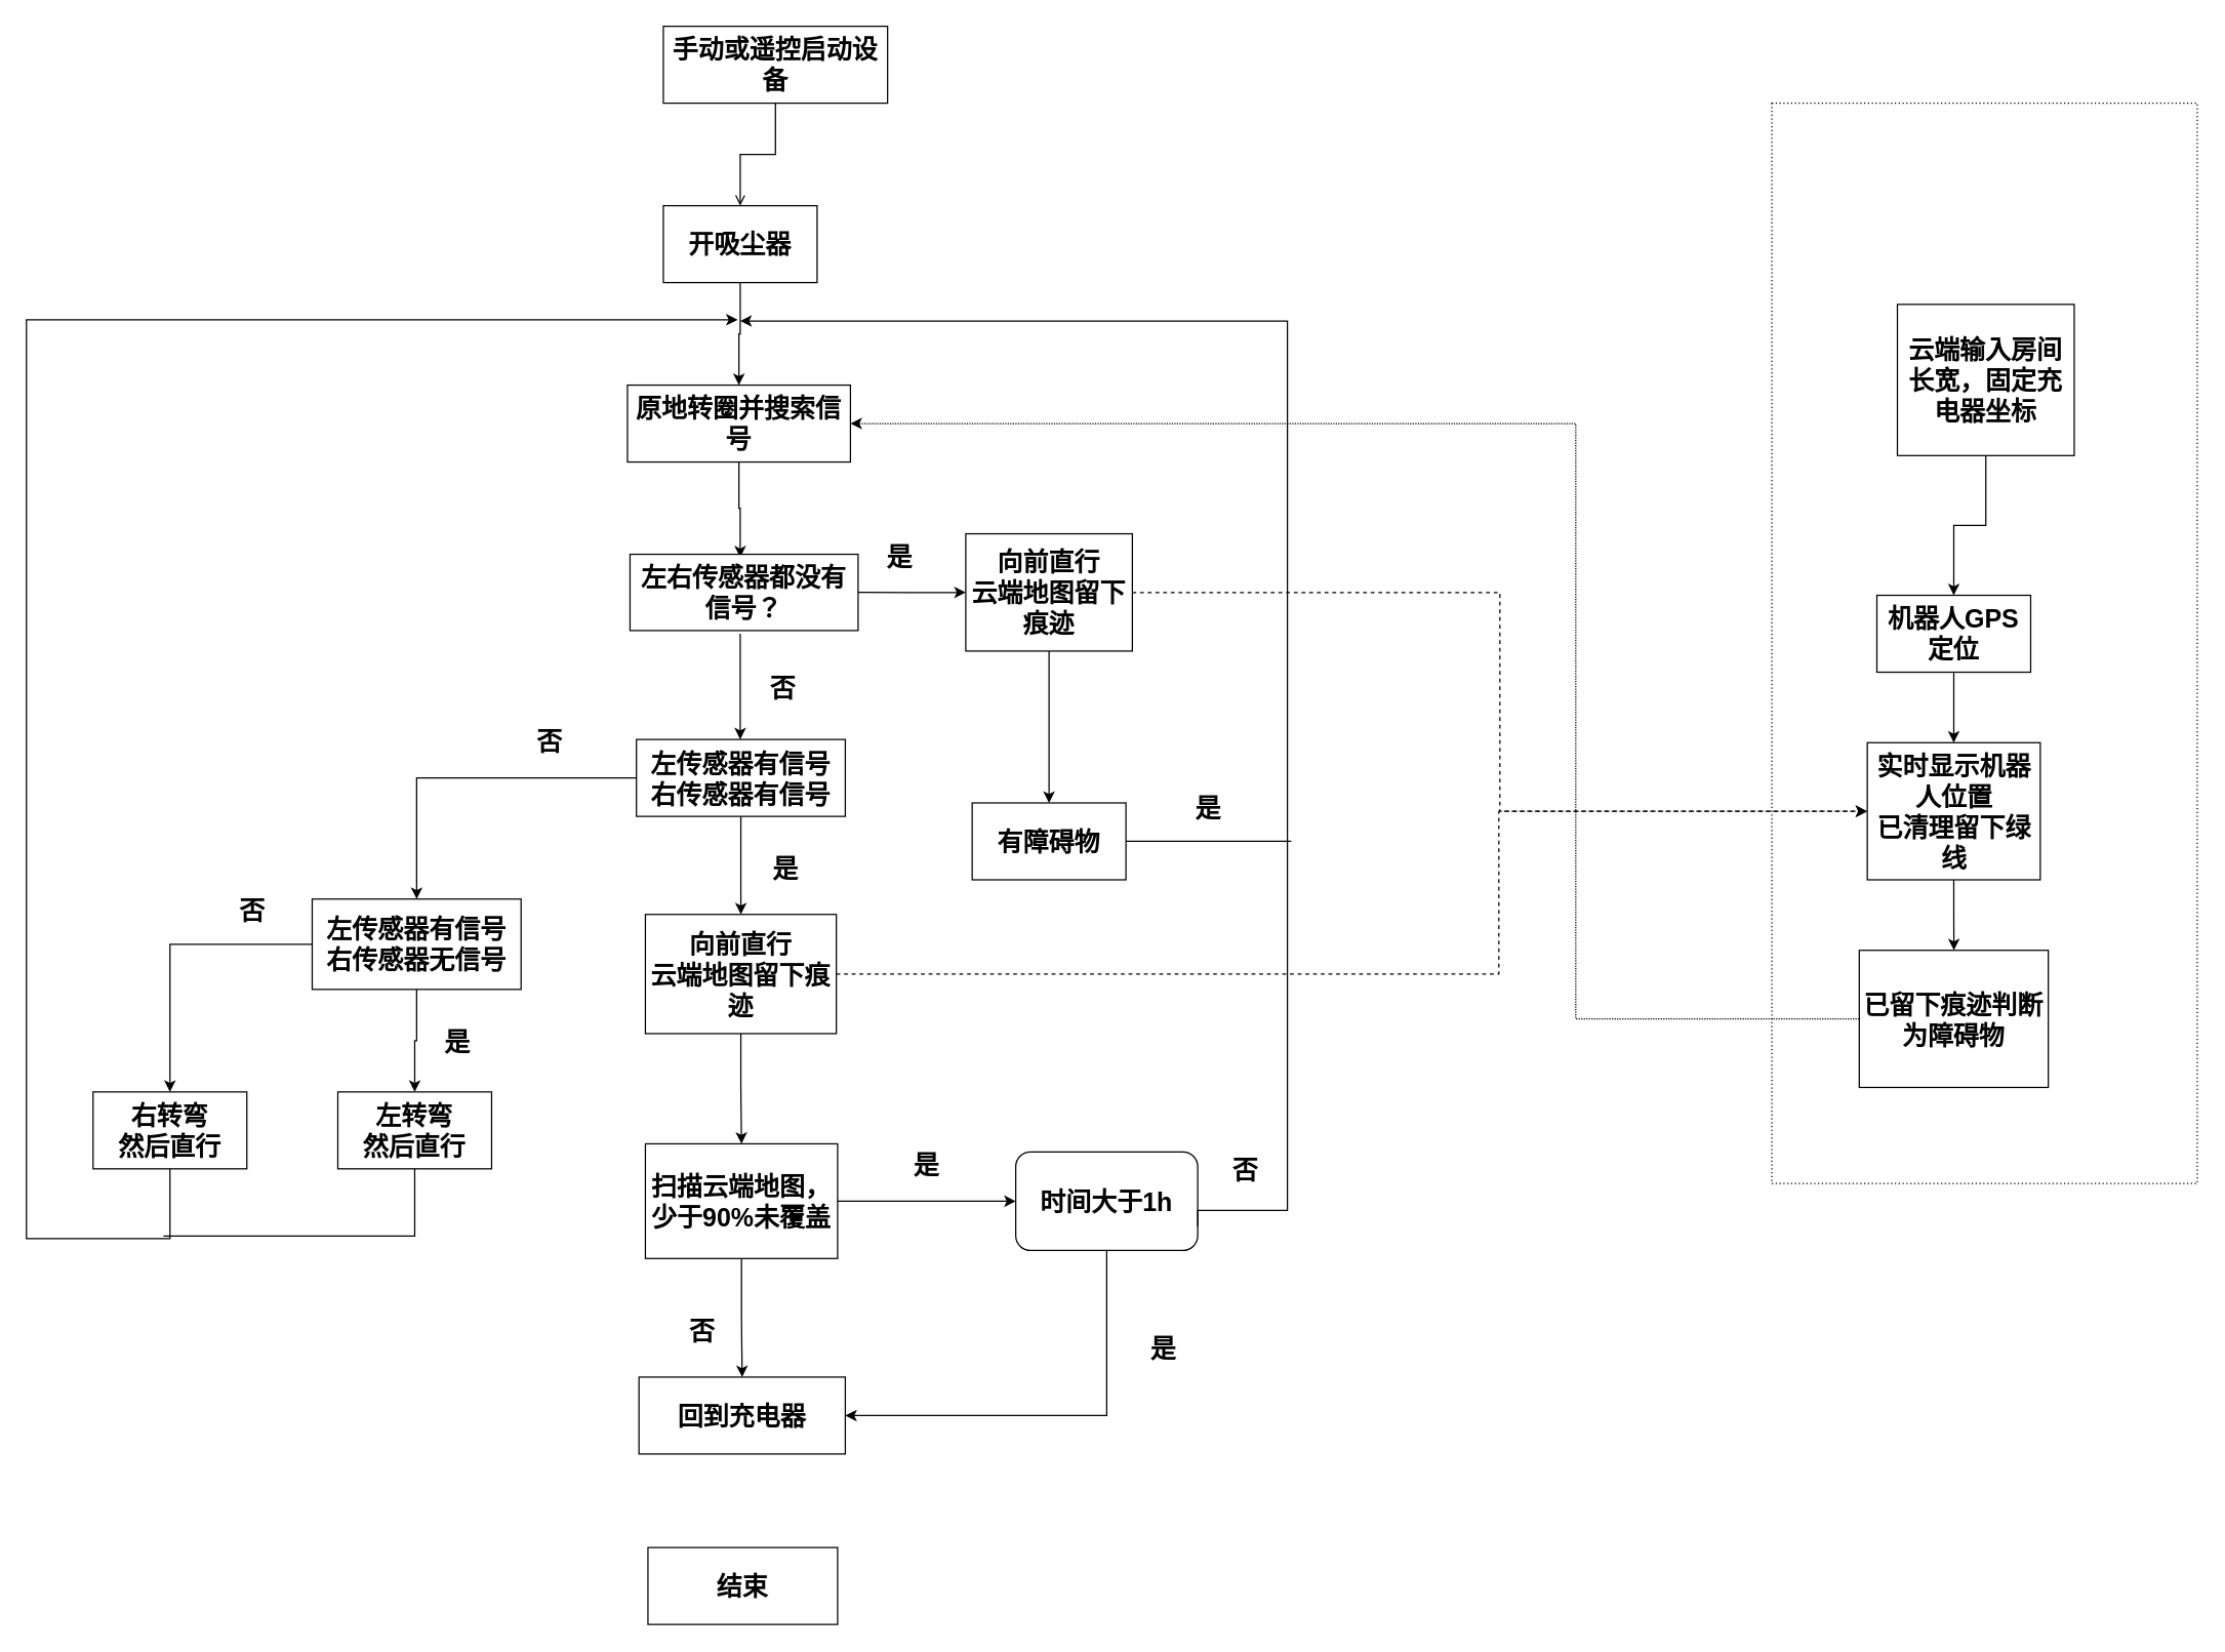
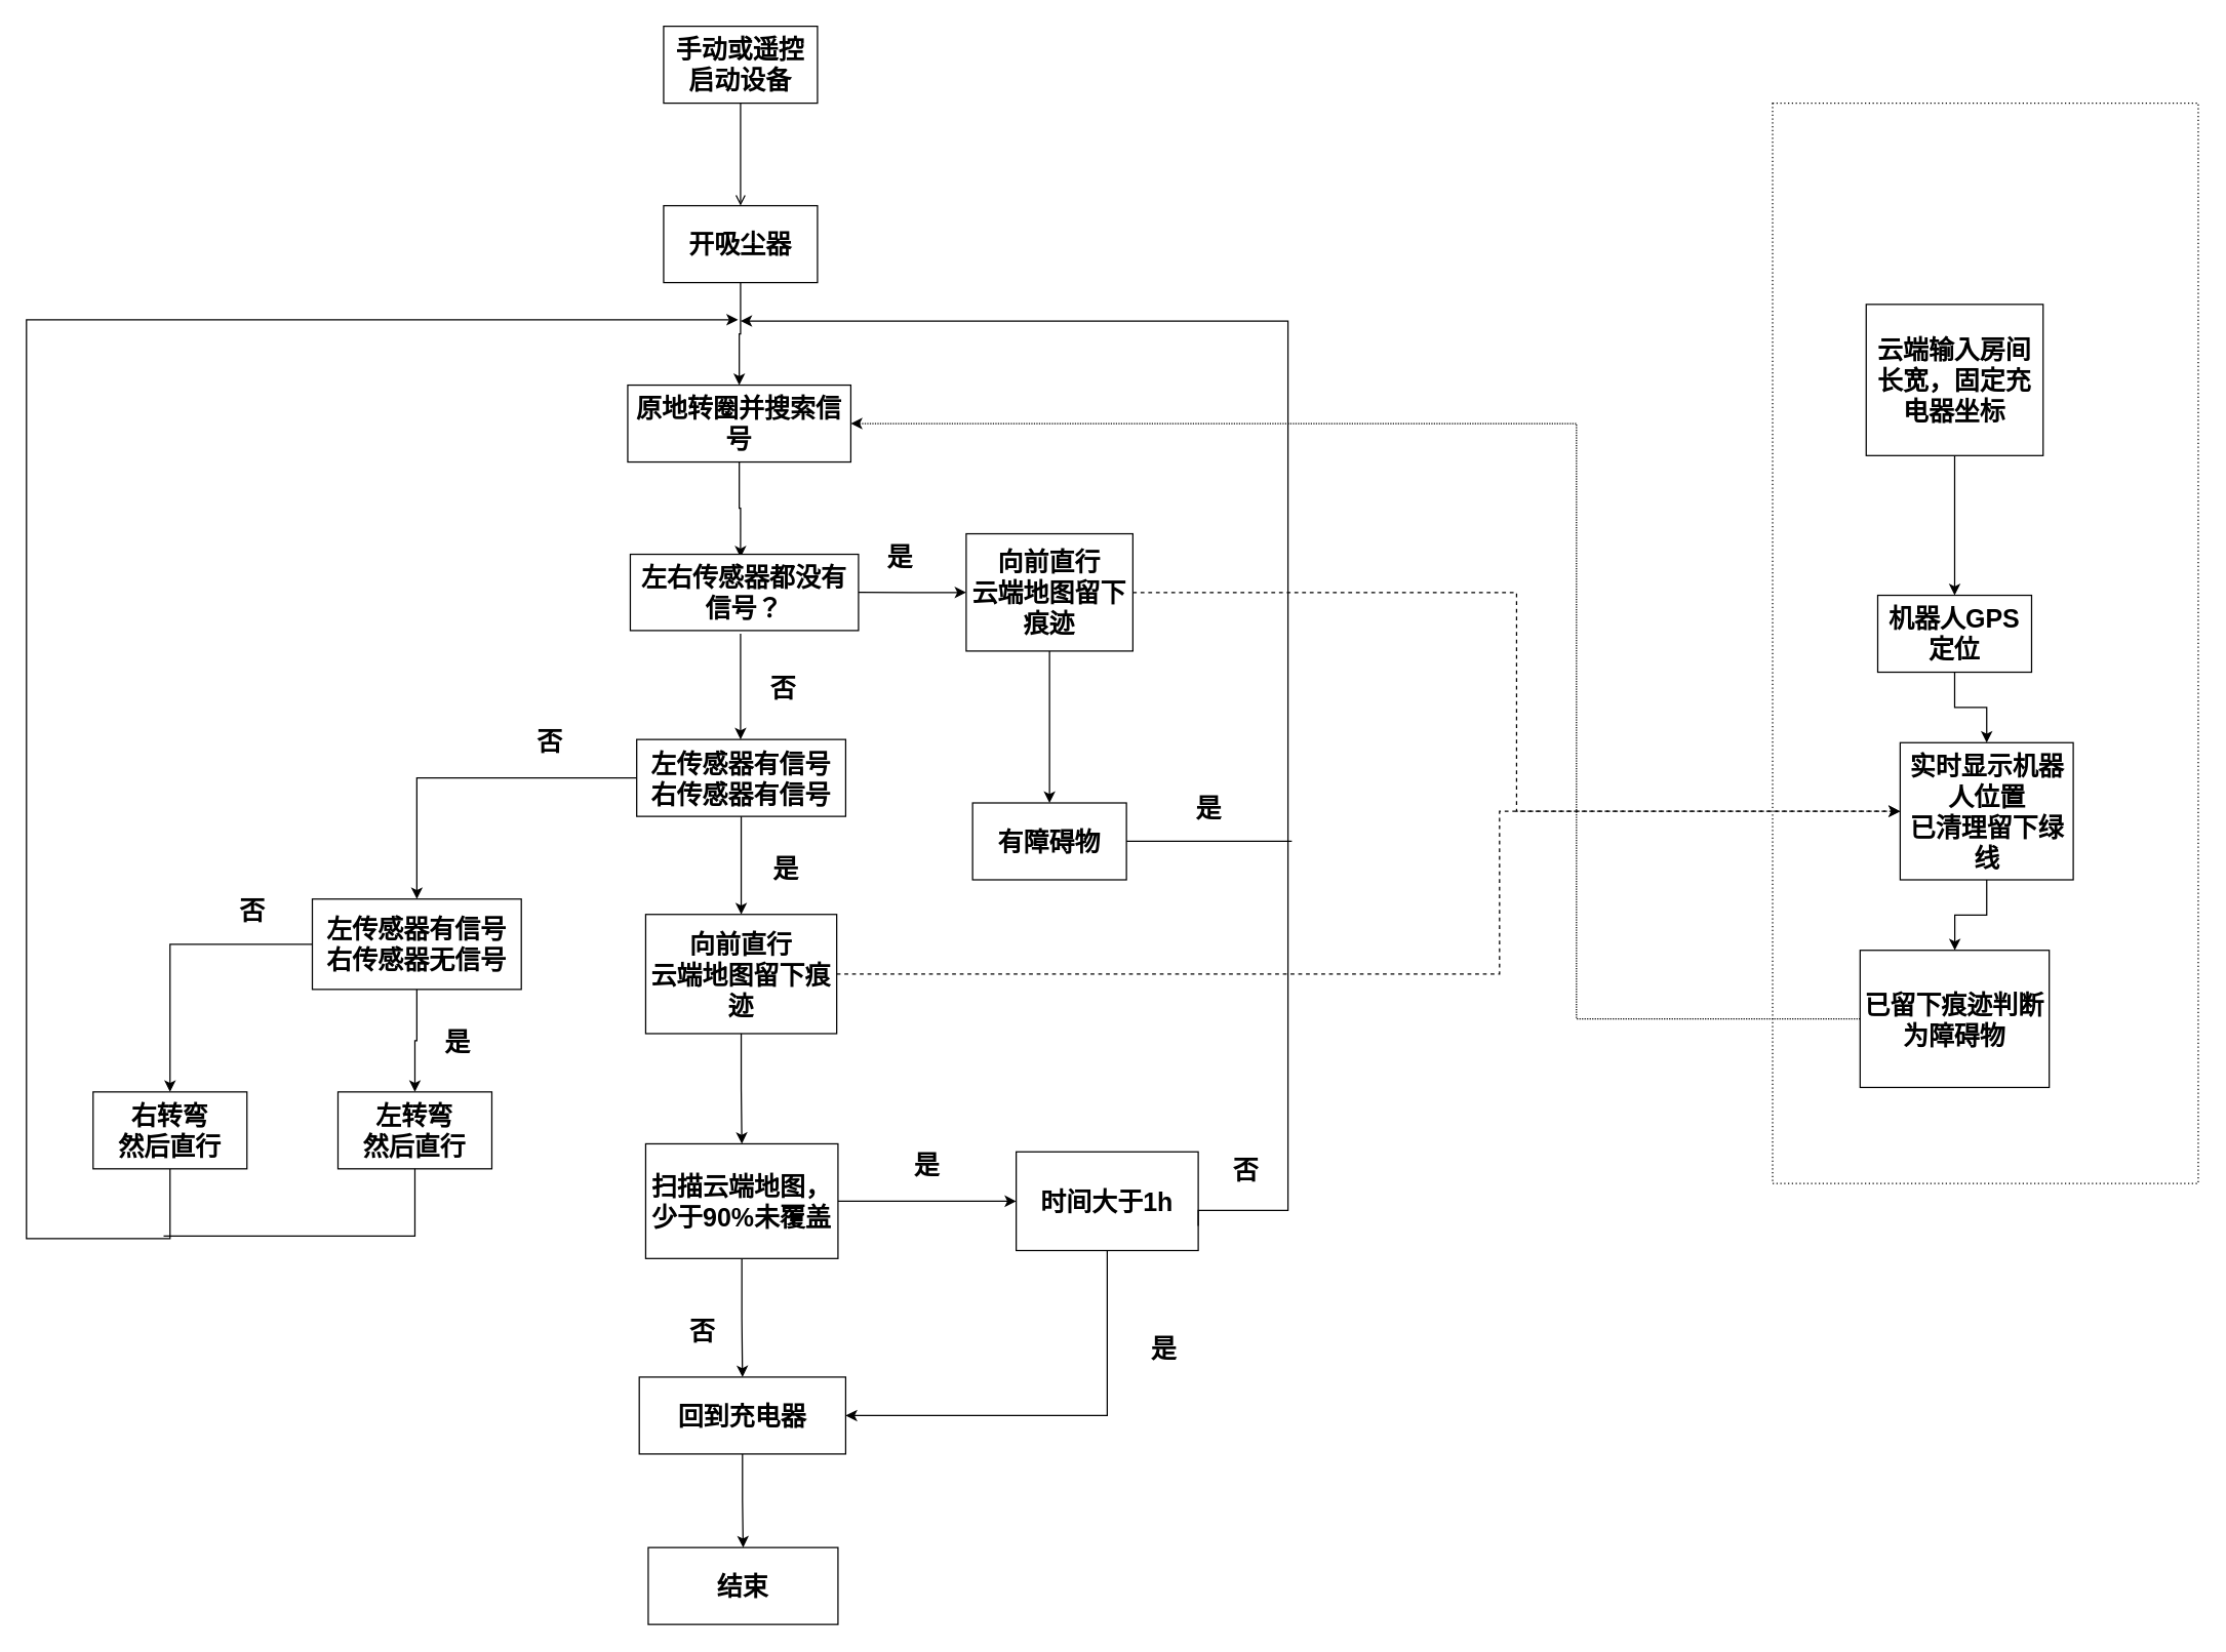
- <mxCell id="3" value="&lt;font style=&quot;font-size: 20px;&quot;&gt;手动或遥控启动设备&lt;/font&gt;" style="rounded=0;whiteSpace=wrap;html=1;fontFamily=Helvetica;fontSize=20;fontStyle=1" vertex="1" parent="1"><mxGeometry x="517" y="20" width="175" height="60" as="geometry" /></mxCell>
+ <mxCell id="3" value="&lt;font style=&quot;font-size: 20px;&quot;&gt;手动或遥控启动设备&lt;/font&gt;" style="rounded=0;whiteSpace=wrap;html=1;fontFamily=Helvetica;fontSize=20;fontStyle=1" vertex="1" parent="1"><mxGeometry x="517" y="20" width="120" height="60" as="geometry" /></mxCell>
- <mxCell id="46" value="&lt;b&gt;云端输入房间长宽，固定充电器坐标&lt;/b&gt;" style="rounded=0;whiteSpace=wrap;html=1;fontFamily=Helvetica;fontSize=20;" vertex="1" parent="1"><mxGeometry x="1480" y="237" width="138" height="118" as="geometry" /></mxCell>
+ <mxCell id="46" value="&lt;b&gt;云端输入房间长宽，固定充电器坐标&lt;/b&gt;" style="rounded=0;whiteSpace=wrap;html=1;fontFamily=Helvetica;fontSize=20;" vertex="1" parent="1"><mxGeometry x="1455" y="237" width="138" height="118" as="geometry" /></mxCell>
- <mxCell id="50" value="&lt;b style=&quot;&quot;&gt;实时显示机器人位置&lt;br&gt;已清理留下绿线&lt;br&gt;&lt;/b&gt;" style="whiteSpace=wrap;html=1;fontSize=20;rounded=0;" vertex="1" parent="1"><mxGeometry x="1456.5" y="579" width="135" height="107" as="geometry" /></mxCell>
+ <mxCell id="50" value="&lt;b style=&quot;&quot;&gt;实时显示机器人位置&lt;br&gt;已清理留下绿线&lt;br&gt;&lt;/b&gt;" style="whiteSpace=wrap;html=1;fontSize=20;rounded=0;" vertex="1" parent="1"><mxGeometry x="1481.5" y="579" width="135" height="107" as="geometry" /></mxCell>
- <mxCell id="54" value="&lt;b&gt;时间大于1h&lt;/b&gt;" style="whiteSpace=wrap;html=1;fontFamily=Helvetica;fontSize=20;fillColor=none;rounded=1;" vertex="1" parent="1"><mxGeometry x="792" y="898.25" width="142" height="77" as="geometry" /></mxCell>
+ <mxCell id="54" value="&lt;b&gt;时间大于1h&lt;/b&gt;" style="rounded=0;whiteSpace=wrap;html=1;fontFamily=Helvetica;fontSize=20;fillColor=none;" vertex="1" parent="1"><mxGeometry x="792" y="898.25" width="142" height="77" as="geometry" /></mxCell>
+ <mxCell id="24" value="" style="edgeStyle=orthogonalEdgeStyle;rounded=0;orthogonalLoop=1;jettySize=auto;html=1;fontFamily=Helvetica;fontSize=20;" edge="1" parent="1" source="25" target="44"><mxGeometry relative="1" as="geometry" /></mxCell>
